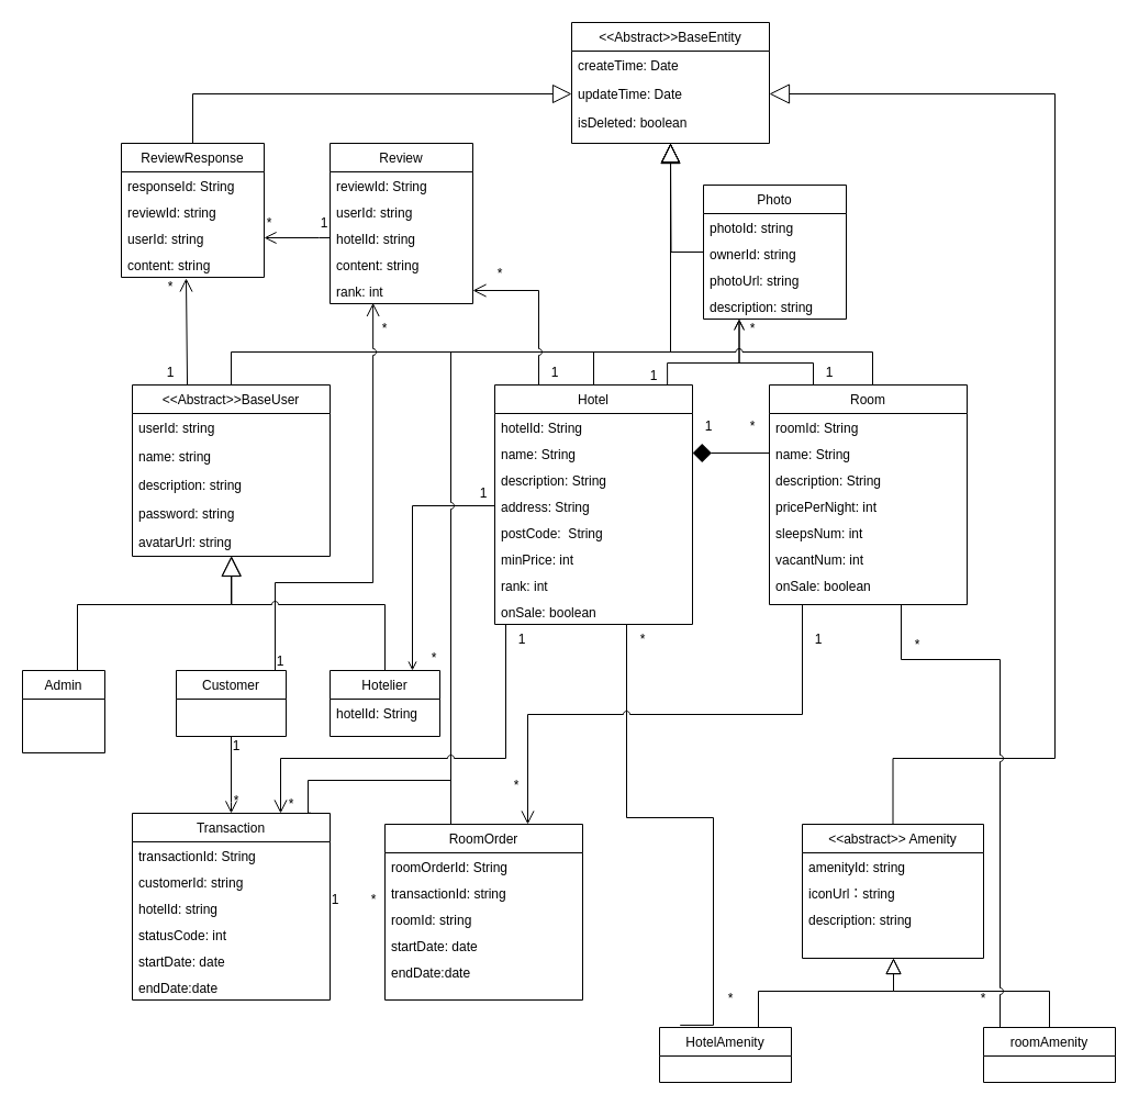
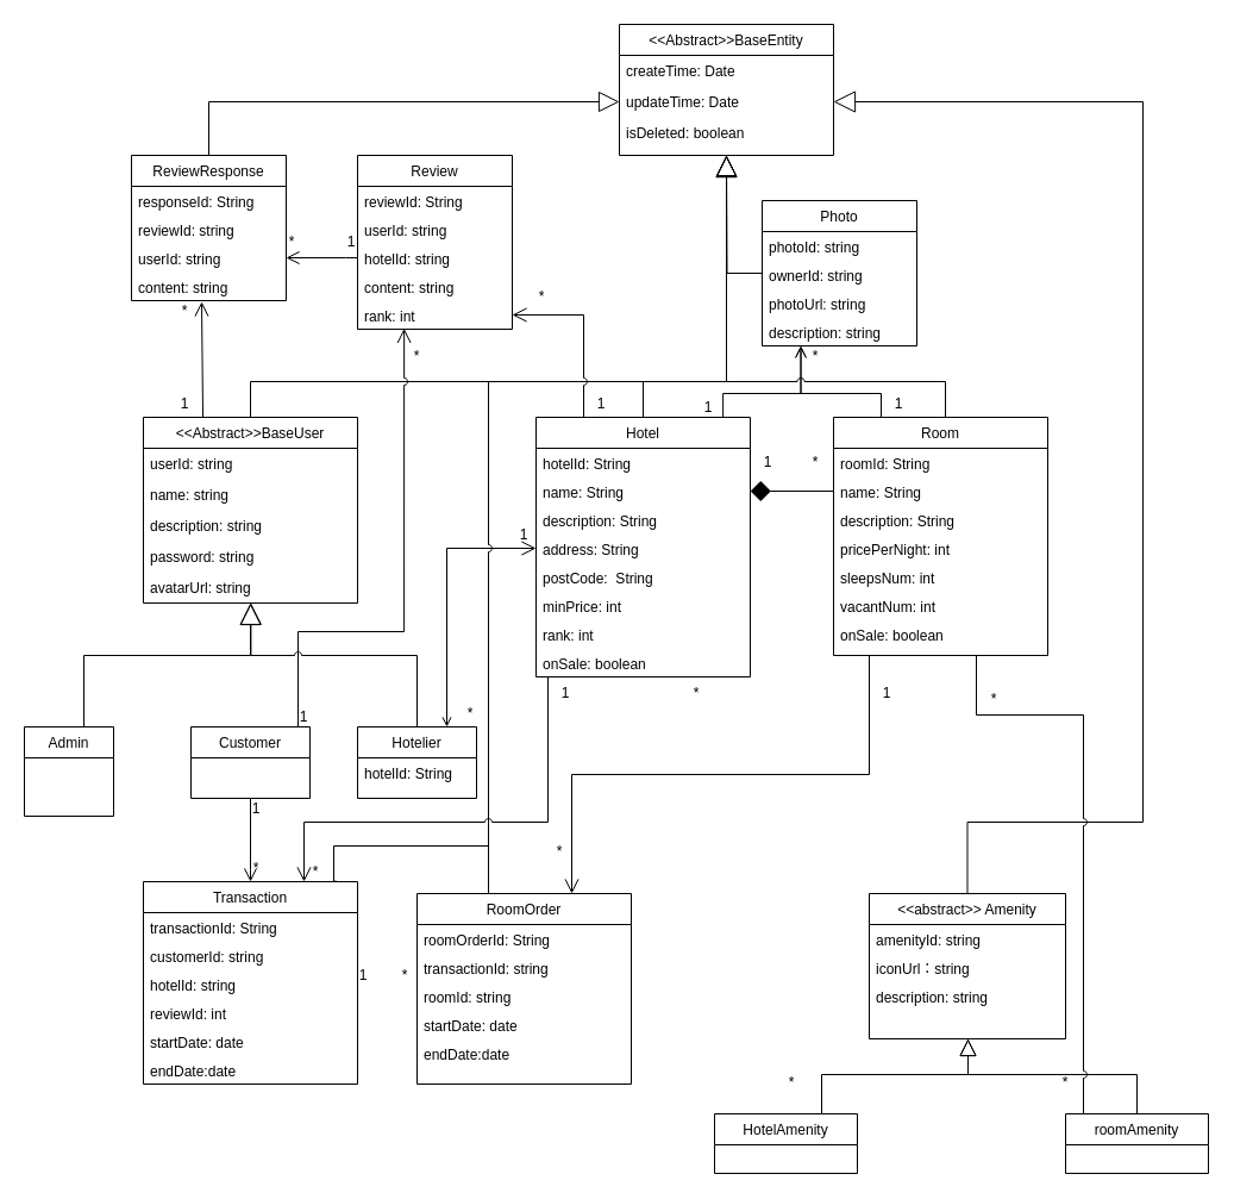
- <mxCell id="20" style="edgeStyle=orthogonalEdgeStyle;rounded=0;orthogonalLoop=1;jettySize=auto;html=1;entryX=0;entryY=0.5;entryDx=0;entryDy=0;endArrow=none;endFill=0;endSize=10;strokeWidth=1;exitX=0.75;exitY=0;exitDx=0;exitDy=0;startArrow=open;startFill=0;" parent="1" source="21" target="40" edge="1"><mxGeometry relative="1" as="geometry" /></mxCell>
+ <mxCell id="20" style="edgeStyle=orthogonalEdgeStyle;rounded=0;orthogonalLoop=1;jettySize=auto;html=1;entryX=0;entryY=0.5;entryDx=0;entryDy=0;endArrow=open;endFill=0;endSize=10;strokeWidth=1;exitX=0.75;exitY=0;exitDx=0;exitDy=0;startArrow=open;startFill=0;" parent="1" source="21" target="40" edge="1"><mxGeometry relative="1" as="geometry" /></mxCell>
- <mxCell id="35" style="edgeStyle=orthogonalEdgeStyle;rounded=0;jumpStyle=none;orthogonalLoop=1;jettySize=auto;html=1;entryX=0.156;entryY=-0.042;entryDx=0;entryDy=0;entryPerimeter=0;startArrow=none;startFill=0;endArrow=none;endFill=0;startSize=15;endSize=8;targetPerimeterSpacing=0;strokeWidth=1;" parent="1" source="36" target="112" edge="1"><mxGeometry relative="1" as="geometry"><Array as="points"><mxPoint x="570" y="744" /><mxPoint x="649" y="744" /></Array></mxGeometry></mxCell>
- <mxCell id="104" value="statusCode: int" style="text;align=left;verticalAlign=top;spacingLeft=4;spacingRight=4;overflow=hidden;rotatable=0;points=[[0,0.5],[1,0.5]];portConstraint=eastwest;" parent="100" vertex="1"><mxGeometry y="98" width="180" height="24" as="geometry" /></mxCell>
+ <mxCell id="104" value="reviewId: int" style="text;align=left;verticalAlign=top;spacingLeft=4;spacingRight=4;overflow=hidden;rotatable=0;points=[[0,0.5],[1,0.5]];portConstraint=eastwest;" parent="100" vertex="1"><mxGeometry y="98" width="180" height="24" as="geometry" /></mxCell>
